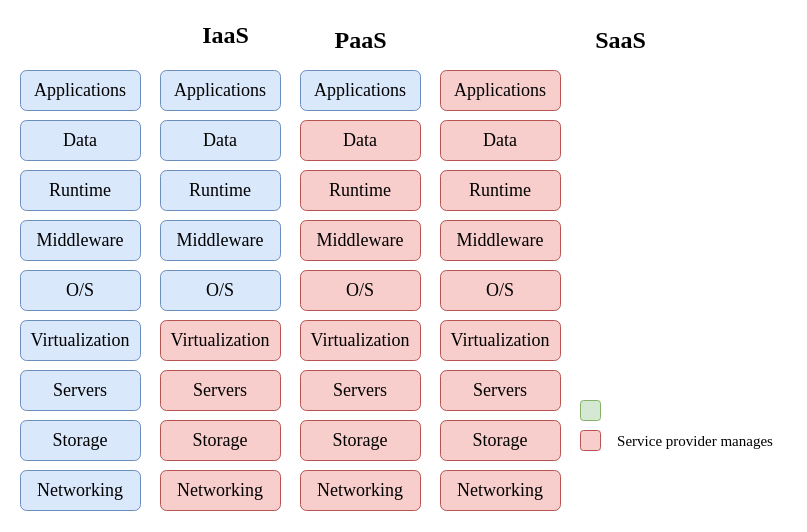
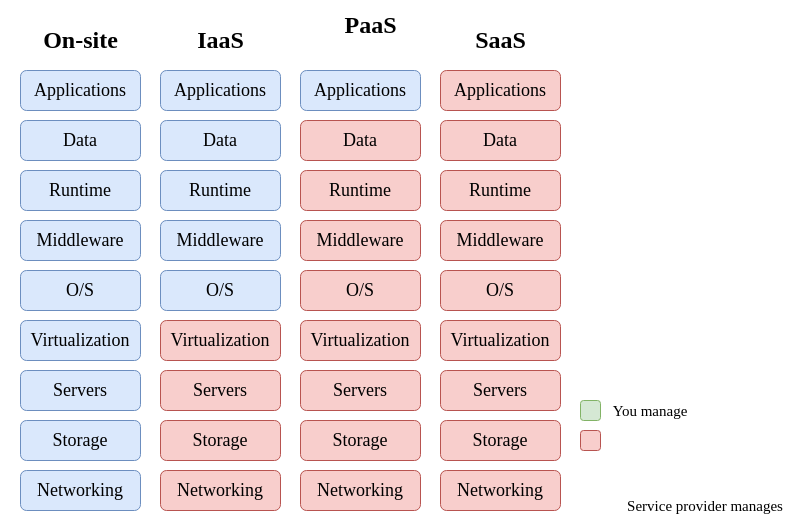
- <mxCell id="3" value="IaaS" style="text;strokeColor=none;fillColor=none;html=1;fontSize=24;fontStyle=1;verticalAlign=middle;align=center;fontFamily=Tahoma;" vertex="1" parent="1"><mxGeometry x="175" y="15" width="100" height="40" as="geometry" /></mxCell>
+ <mxCell id="3" value="IaaS" style="text;strokeColor=none;fillColor=none;html=1;fontSize=24;fontStyle=1;verticalAlign=middle;align=center;fontFamily=Tahoma;" vertex="1" parent="1"><mxGeometry x="170" width="100" height="40" as="geometry" y="20" /></mxCell>
+ <mxCell id="2" value="&lt;div&gt;On-site&lt;/div&gt;" style="text;strokeColor=none;fillColor=none;html=1;fontSize=24;fontStyle=1;verticalAlign=middle;align=center;fontFamily=Tahoma;" vertex="1" parent="1"><mxGeometry x="30" width="100" height="40" as="geometry" y="20" /></mxCell>
- <mxCell id="4" value="PaaS" style="text;strokeColor=none;fillColor=none;html=1;fontSize=24;fontStyle=1;verticalAlign=middle;align=center;fontFamily=Tahoma;" vertex="1" parent="1"><mxGeometry x="310" width="100" height="40" as="geometry" y="20" /></mxCell>
+ <mxCell id="4" value="PaaS" style="text;strokeColor=none;fillColor=none;html=1;fontSize=24;fontStyle=1;verticalAlign=middle;align=center;fontFamily=Tahoma;" vertex="1" parent="1"><mxGeometry x="320" y="5" width="100" height="40" as="geometry" /></mxCell>
- <mxCell id="5" value="SaaS" style="text;strokeColor=none;fillColor=none;html=1;fontSize=24;fontStyle=1;verticalAlign=middle;align=center;fontFamily=Tahoma;" vertex="1" parent="1"><mxGeometry x="570" y="20" width="100" height="40" as="geometry" /></mxCell>
+ <mxCell id="5" value="SaaS" style="text;strokeColor=none;fillColor=none;html=1;fontSize=24;fontStyle=1;verticalAlign=middle;align=center;fontFamily=Tahoma;" vertex="1" parent="1"><mxGeometry x="450" width="100" height="40" as="geometry" y="20" /></mxCell>
+ <mxCell id="45" value="You manage" style="text;html=1;strokeColor=none;fillColor=none;align=center;verticalAlign=middle;whiteSpace=wrap;rounded=0;fontFamily=Tahoma;fontSize=15;" vertex="1" parent="1"><mxGeometry x="605" y="400" width="90" height="20" as="geometry" /></mxCell>
- <mxCell id="43" value="Service provider manages" style="text;html=1;strokeColor=none;fillColor=none;align=center;verticalAlign=middle;whiteSpace=wrap;rounded=0;fontFamily=Tahoma;fontSize=15;" vertex="1" parent="1"><mxGeometry x="605" y="430" width="180" height="20" as="geometry" /></mxCell>
+ <mxCell id="43" value="Service provider manages" style="text;html=1;strokeColor=none;fillColor=none;align=center;verticalAlign=middle;whiteSpace=wrap;rounded=0;fontFamily=Tahoma;fontSize=15;" vertex="1" parent="1"><mxGeometry x="615" y="495" width="180" height="20" as="geometry" /></mxCell>
